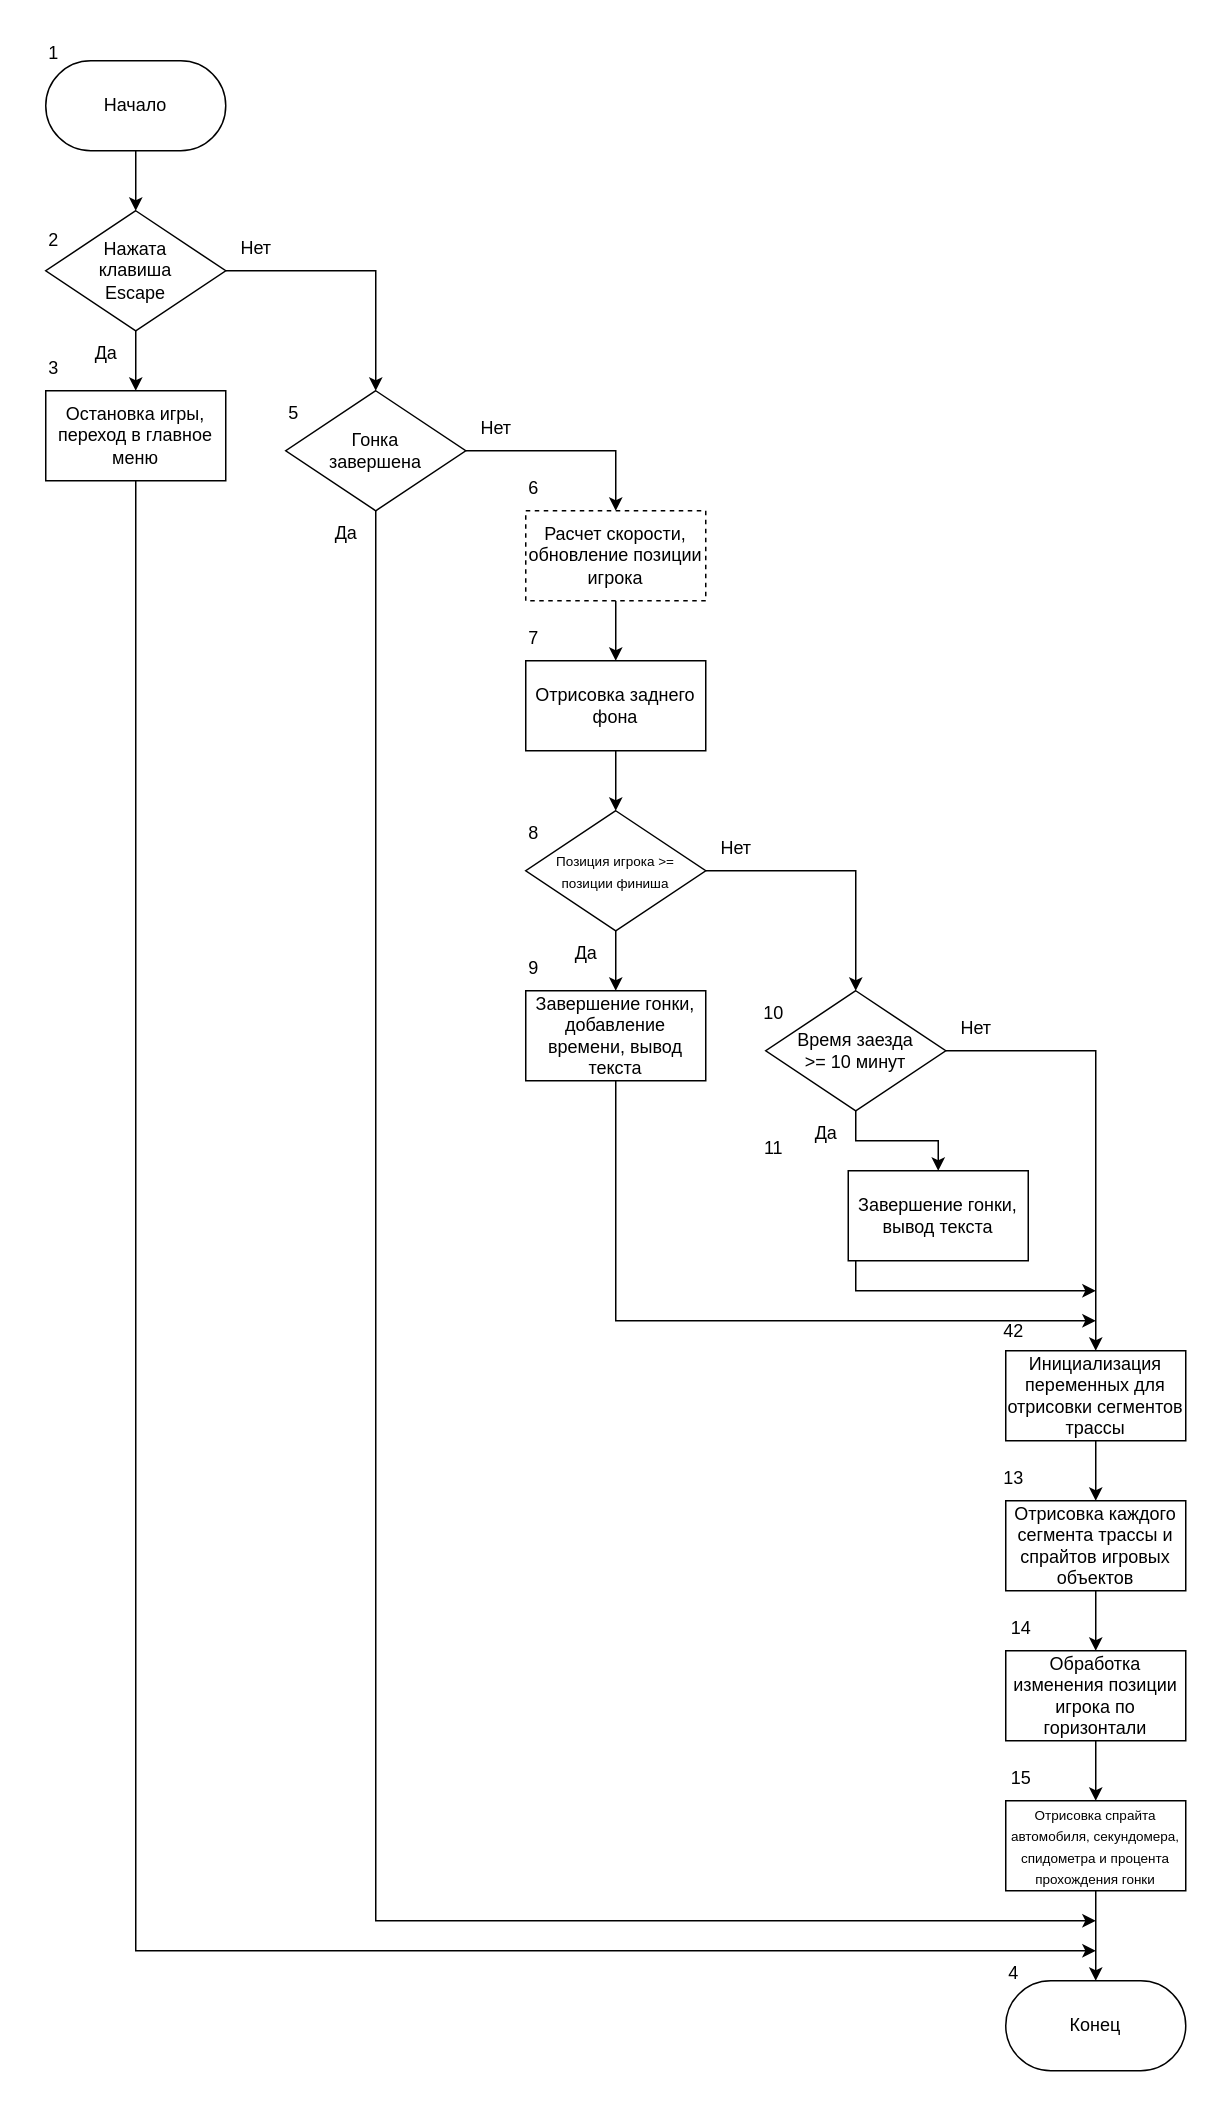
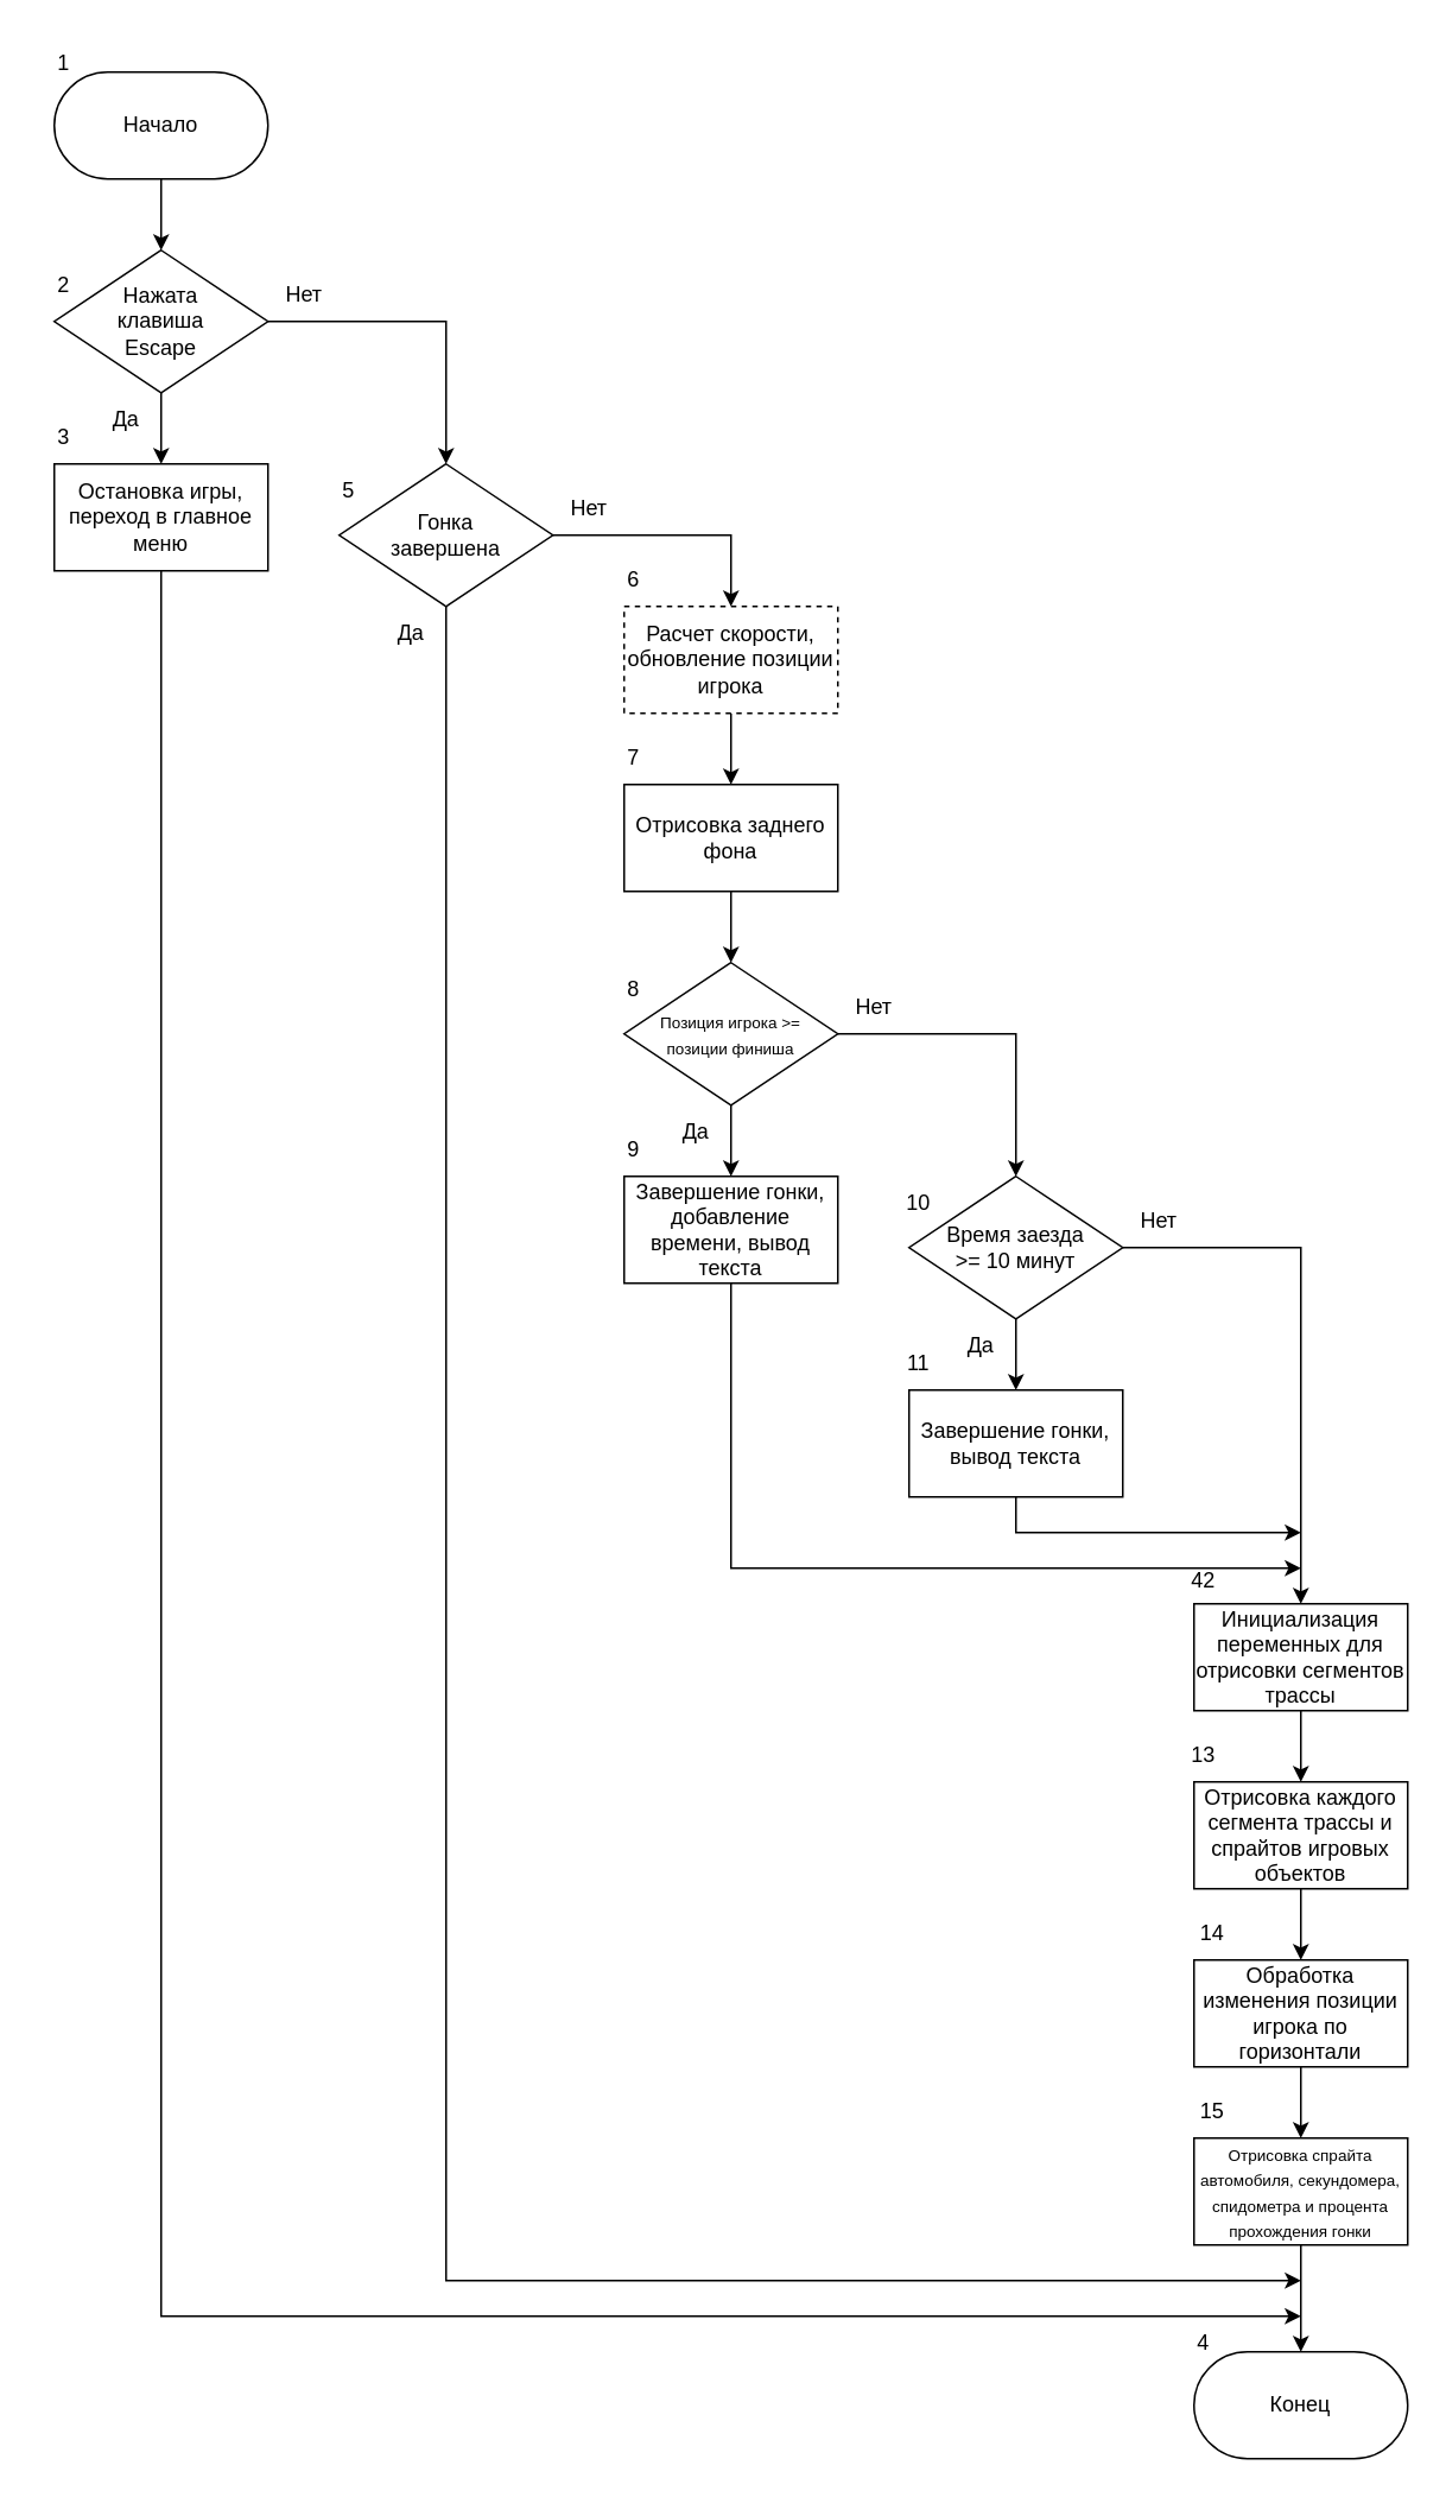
- <mxCell id="31" value="Завершение гонки, вывод текста" style="rounded=0;whiteSpace=wrap;html=1;" parent="1" vertex="1"><mxGeometry x="565" y="780" width="120" height="60" as="geometry" /></mxCell>
+ <mxCell id="31" value="Завершение гонки, вывод текста" style="rounded=0;whiteSpace=wrap;html=1;" parent="1" vertex="1"><mxGeometry x="510" y="780" width="120" height="60" as="geometry" /></mxCell>
